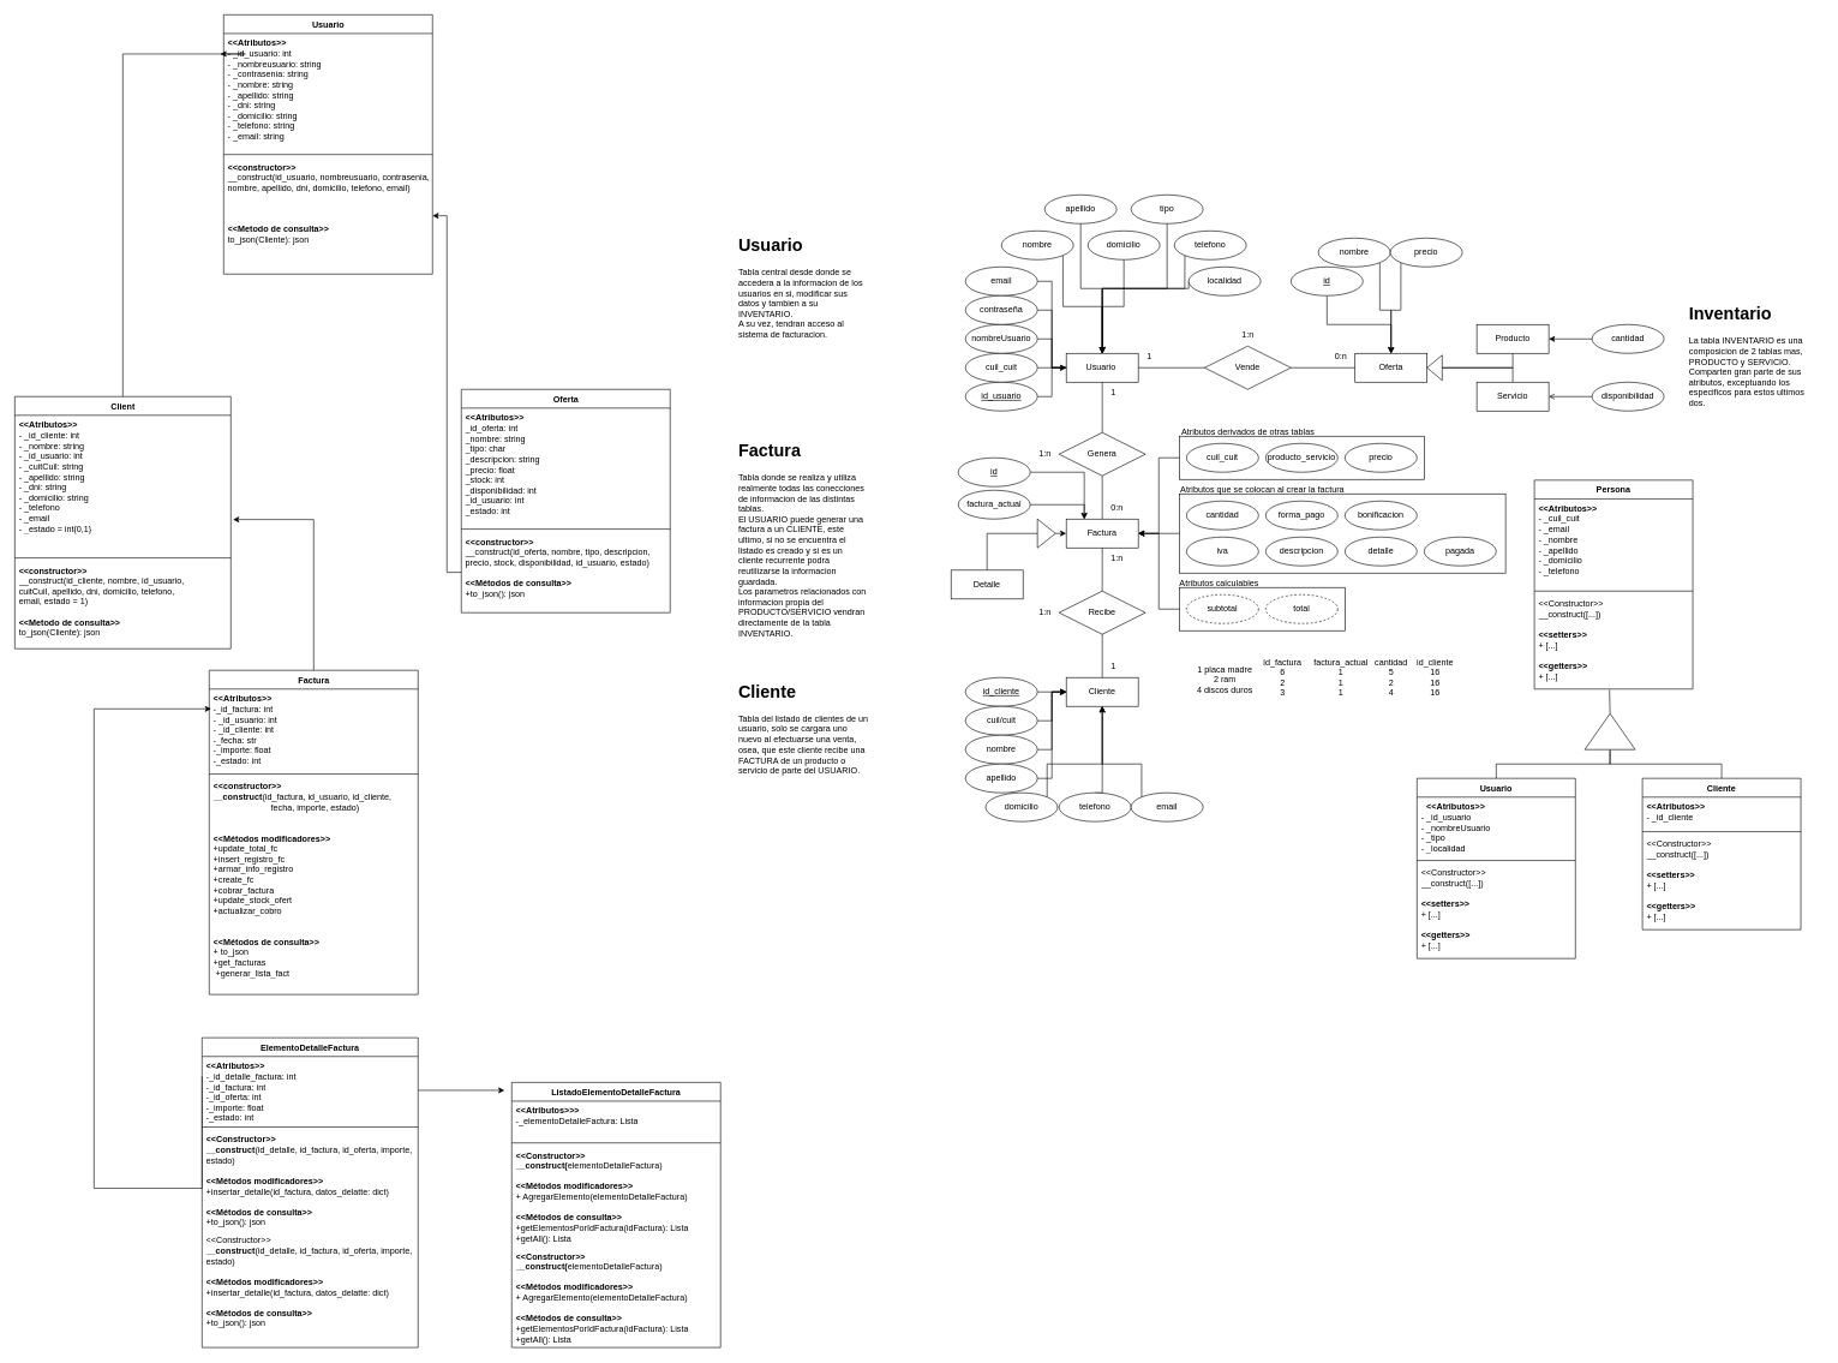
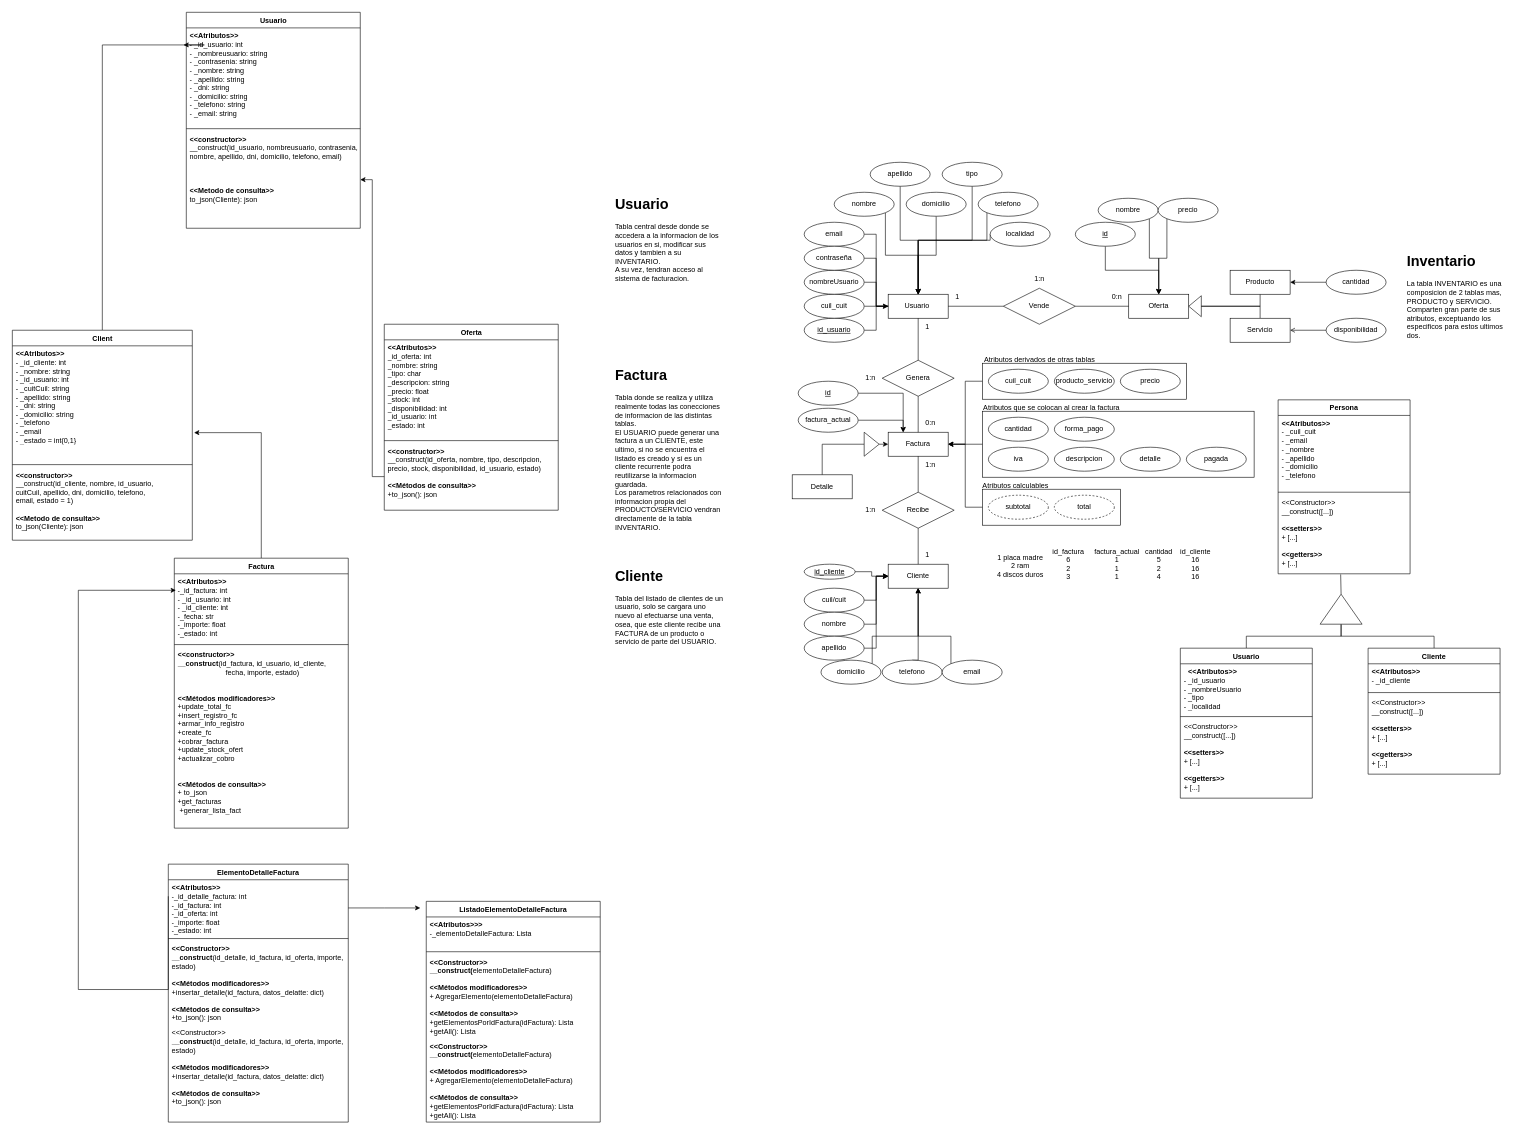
- <mxCell id="82" value="bonificacion" style="ellipse;whiteSpace=wrap;html=1;align=center;" parent="1" vertex="1"><mxGeometry x="1867" y="695" width="100" height="40" as="geometry" /></mxCell>
- <mxCell id="40" value="id_cliente" style="ellipse;whiteSpace=wrap;html=1;align=center;fontStyle=4;" parent="1" vertex="1"><mxGeometry x="1340" y="940" width="100" height="40" as="geometry" /></mxCell>
+ <mxCell id="40" value="id_cliente" style="ellipse;whiteSpace=wrap;html=1;align=center;fontStyle=4;" parent="1" vertex="1"><mxGeometry x="1340" y="940" width="85" height="25" as="geometry" /></mxCell>
